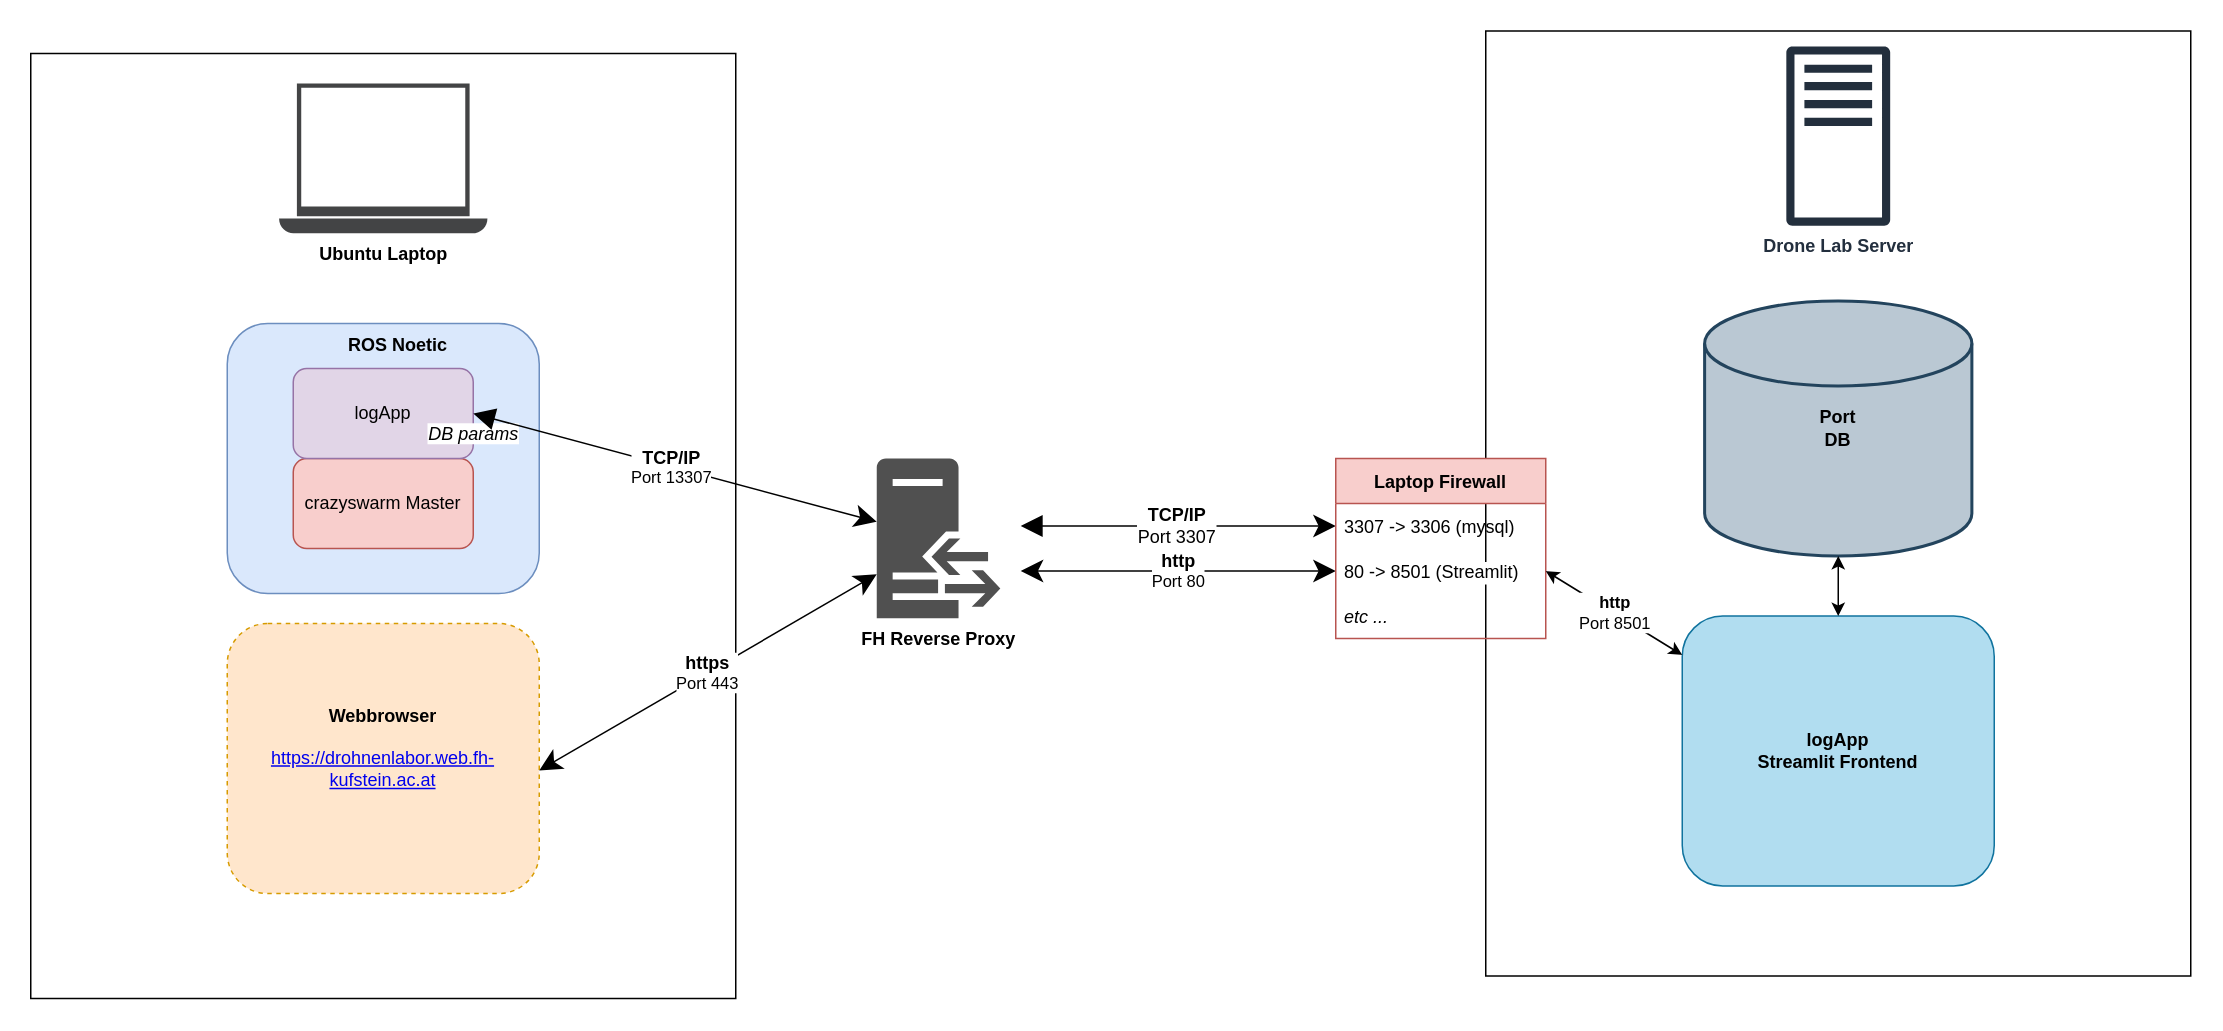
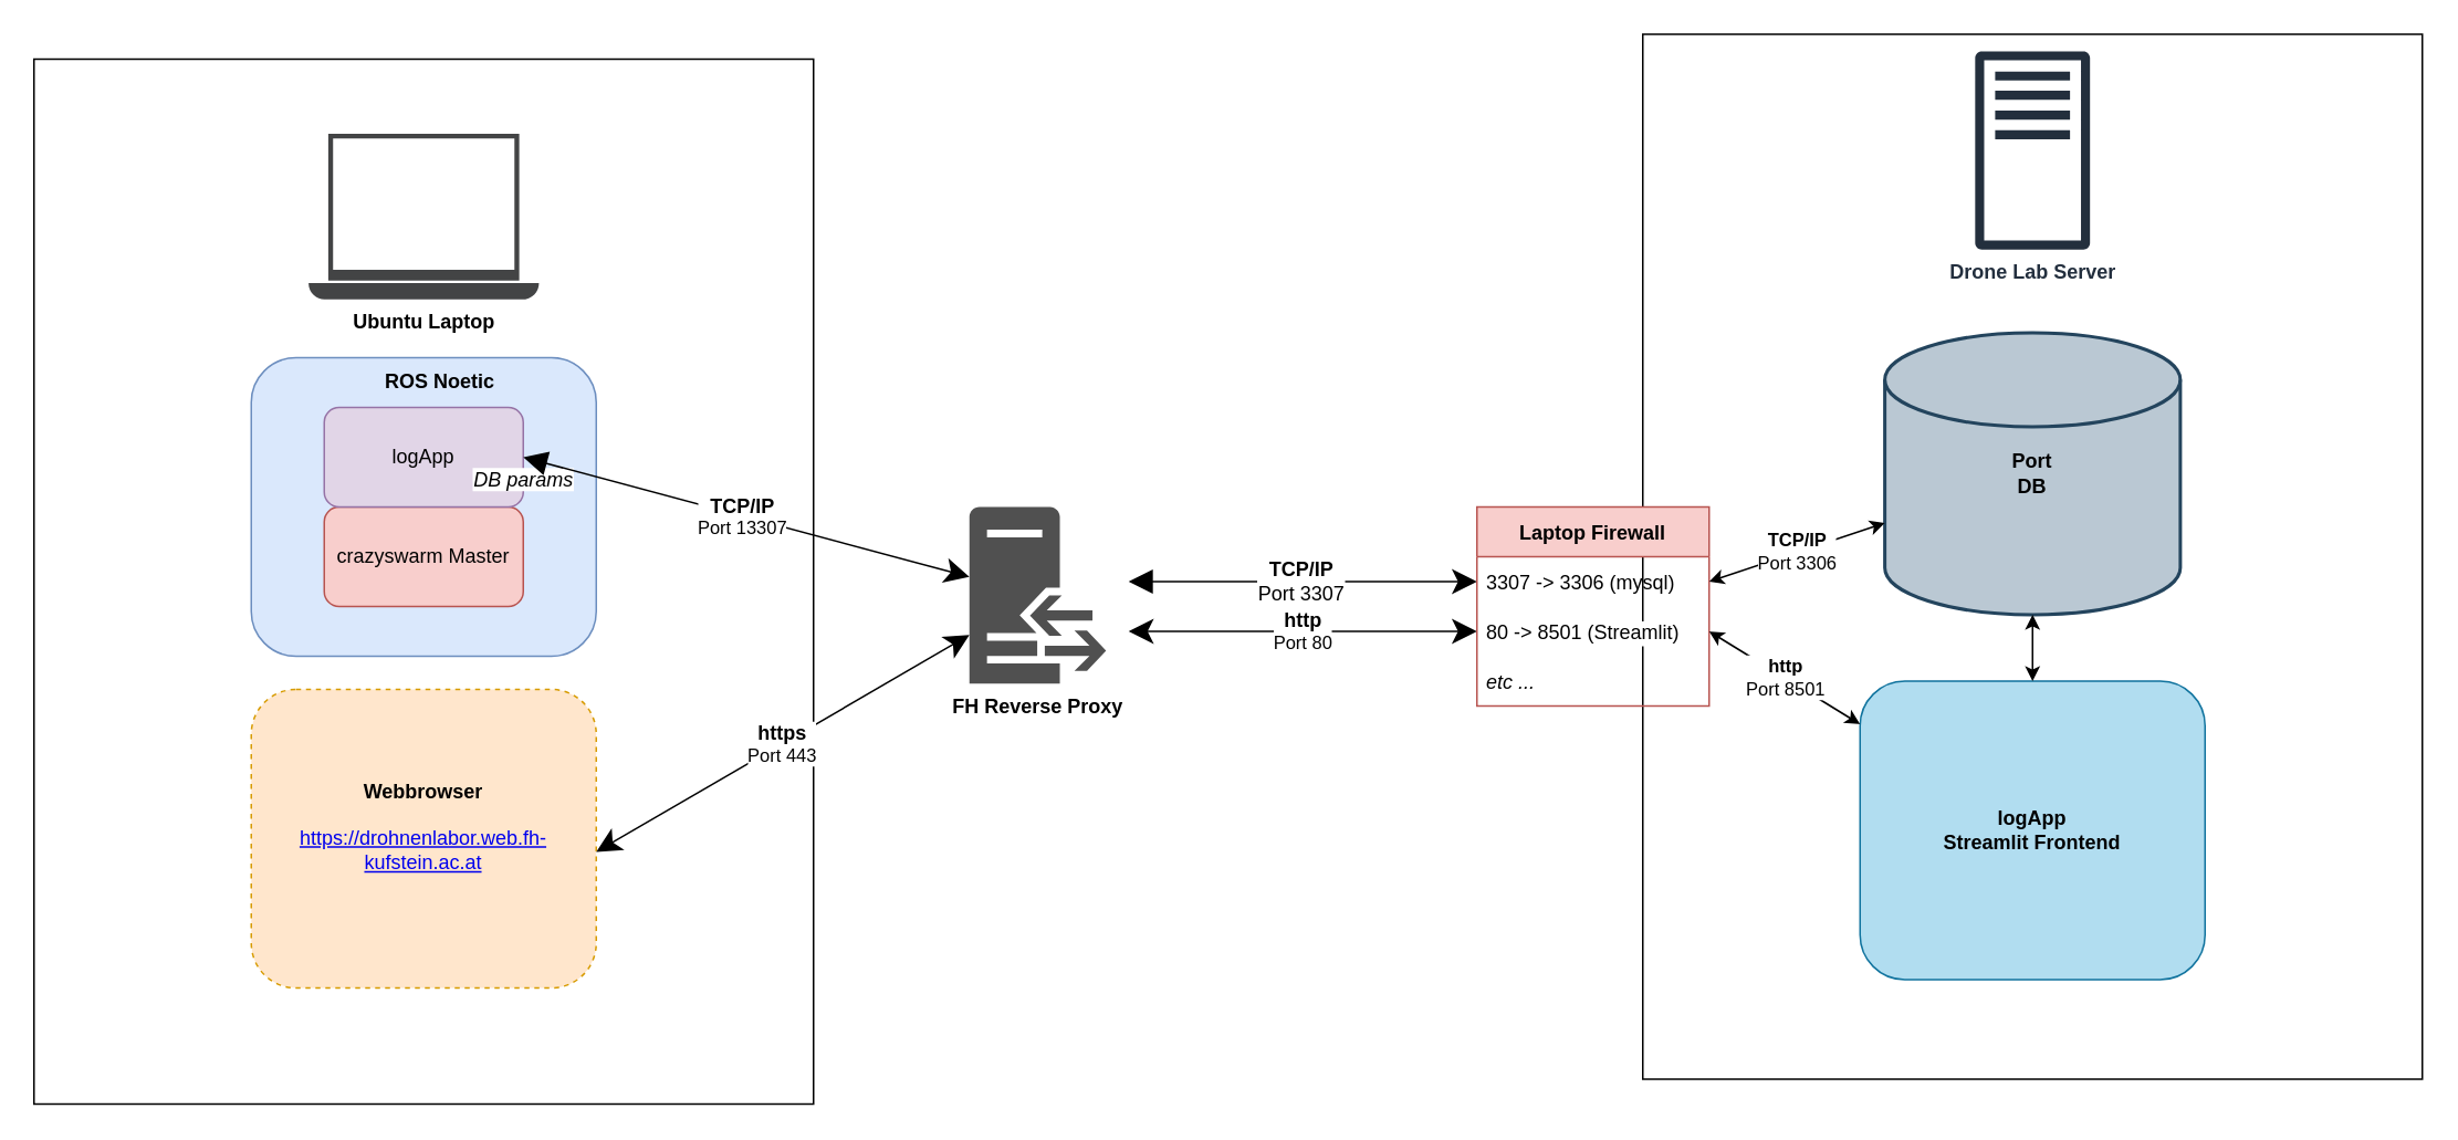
- <mxCell id="3" value="&lt;b&gt;Ubuntu Laptop&lt;/b&gt;" style="sketch=0;pointerEvents=1;shadow=0;dashed=0;html=1;strokeColor=none;fillColor=#434445;aspect=fixed;labelPosition=center;verticalLabelPosition=bottom;verticalAlign=top;align=center;outlineConnect=0;shape=mxgraph.vvd.laptop;" parent="1" vertex="1"><mxGeometry x="185.55" y="55" width="138.9" height="100" as="geometry" /></mxCell>
+ <mxCell id="3" value="&lt;b&gt;Ubuntu Laptop&lt;/b&gt;" style="sketch=0;pointerEvents=1;shadow=0;dashed=0;html=1;strokeColor=none;fillColor=#434445;aspect=fixed;labelPosition=center;verticalLabelPosition=bottom;verticalAlign=top;align=center;outlineConnect=0;shape=mxgraph.vvd.laptop;" parent="1" vertex="1"><mxGeometry x="185.55" y="80" width="138.9" height="100" as="geometry" /></mxCell>
+ <mxCell id="26" value="&lt;b&gt;TCP/IP&lt;/b&gt;&lt;br&gt;Port 3306" style="endArrow=classic;startArrow=classic;html=1;rounded=0;exitX=1;exitY=0.5;exitDx=0;exitDy=0;" edge="1" parent="1" source="23" target="12"><mxGeometry width="50" height="50" relative="1" as="geometry"><mxPoint x="1070" y="385" as="sourcePoint" /><mxPoint x="1120" y="335" as="targetPoint" /></mxGeometry></mxCell>
